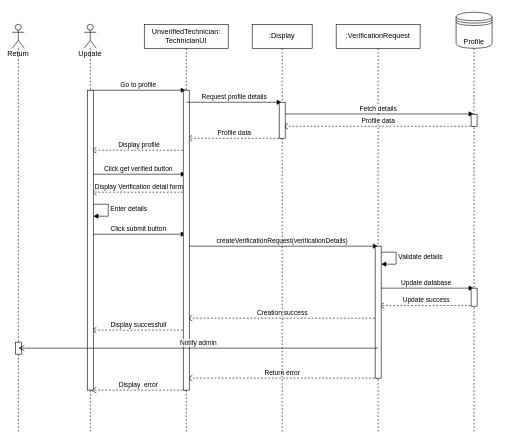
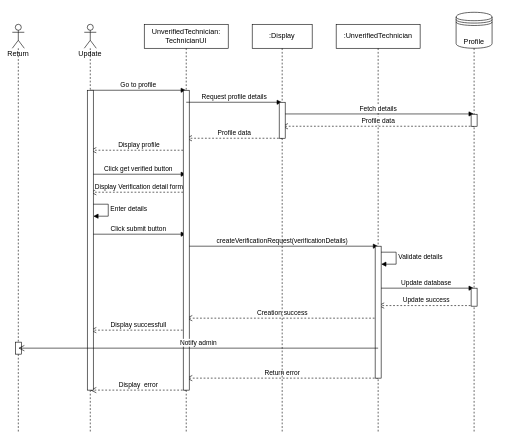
- <mxCell id="21" value=":VerificationRequest" style="shape=umlLifeline;perimeter=lifelinePerimeter;whiteSpace=wrap;html=1;container=1;collapsible=0;recursiveResize=0;outlineConnect=0;" vertex="1" parent="1"><mxGeometry x="560" y="40" width="140" height="680" as="geometry" /></mxCell>
+ <mxCell id="21" value=":UnverifiedTechnician" style="shape=umlLifeline;perimeter=lifelinePerimeter;whiteSpace=wrap;html=1;container=1;collapsible=0;recursiveResize=0;outlineConnect=0;" vertex="1" parent="1"><mxGeometry x="560" y="40" width="140" height="680" as="geometry" /></mxCell>
